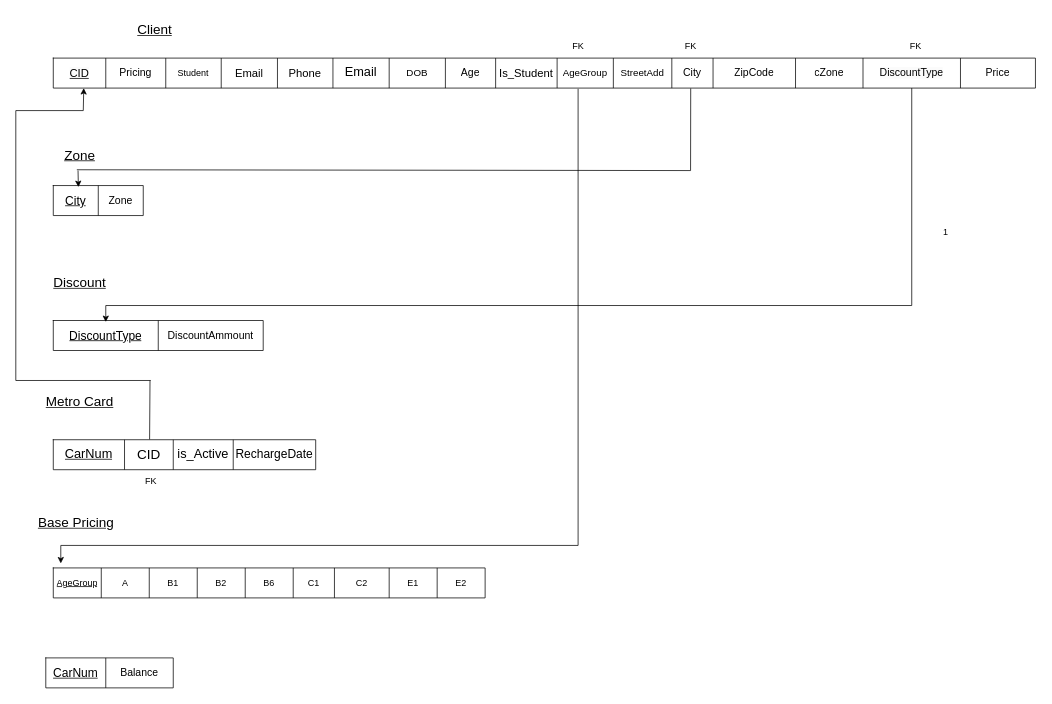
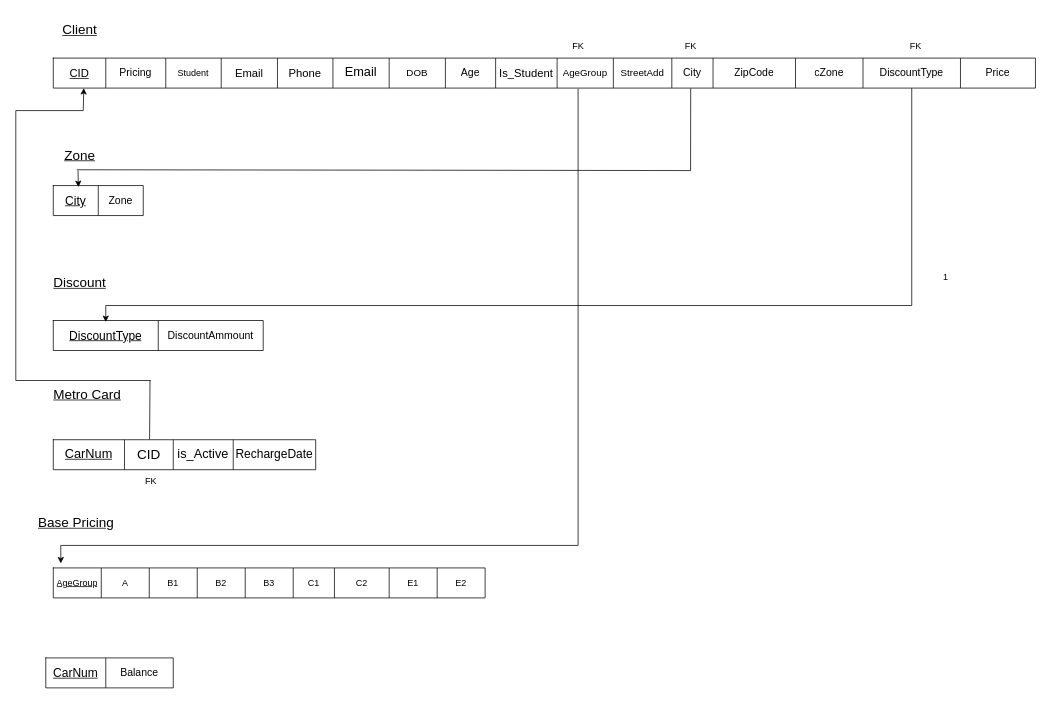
- <mxCell id="20" value="&lt;font style=&quot;font-size: 18px;&quot;&gt;&lt;u&gt;Client&lt;/u&gt;&lt;/font&gt;" style="text;html=1;align=center;verticalAlign=middle;resizable=0;points=[];autosize=1;strokeColor=none;fillColor=none;" vertex="1" parent="1"><mxGeometry x="170" y="20" width="70" height="40" as="geometry" /></mxCell>
+ <mxCell id="20" value="&lt;font style=&quot;font-size: 18px;&quot;&gt;&lt;u&gt;Client&lt;/u&gt;&lt;/font&gt;" style="text;html=1;align=center;verticalAlign=middle;resizable=0;points=[];autosize=1;strokeColor=none;fillColor=none;" vertex="1" parent="1"><mxGeometry x="70" y="20" width="70" height="40" as="geometry" /></mxCell>
- <mxCell id="54" value="1" style="text;html=1;align=center;verticalAlign=middle;resizable=0;points=[];autosize=1;strokeColor=none;fillColor=none;" vertex="1" parent="1"><mxGeometry x="1245" y="295" width="30" height="30" as="geometry" /></mxCell>
+ <mxCell id="54" value="1" style="text;html=1;align=center;verticalAlign=middle;resizable=0;points=[];autosize=1;strokeColor=none;fillColor=none;" vertex="1" parent="1"><mxGeometry x="1245" y="355" width="30" height="30" as="geometry" /></mxCell>
- <mxCell id="23" value="&lt;font style=&quot;font-size: 18px;&quot;&gt;&lt;u&gt;Metro Card&lt;/u&gt;&lt;/font&gt;" style="text;html=1;align=center;verticalAlign=middle;resizable=0;points=[];autosize=1;strokeColor=none;fillColor=none;" vertex="1" parent="1"><mxGeometry x="50" y="516" width="110" height="40" as="geometry" /></mxCell>
+ <mxCell id="23" value="&lt;font style=&quot;font-size: 18px;&quot;&gt;&lt;u&gt;Metro Card&lt;/u&gt;&lt;/font&gt;" style="text;html=1;align=center;verticalAlign=middle;resizable=0;points=[];autosize=1;strokeColor=none;fillColor=none;" vertex="1" parent="1"><mxGeometry x="60" y="506" width="110" height="40" as="geometry" /></mxCell>
- <mxCell id="66" value="B6" style="shape=partialRectangle;html=1;whiteSpace=wrap;connectable=0;strokeColor=inherit;overflow=hidden;fillColor=none;top=0;left=0;bottom=0;right=0;pointerEvents=1;" vertex="1" parent="61"><mxGeometry x="256" width="64" height="40" as="geometry"><mxRectangle width="64" height="40" as="alternateBounds" /></mxGeometry></mxCell>
+ <mxCell id="66" value="B3" style="shape=partialRectangle;html=1;whiteSpace=wrap;connectable=0;strokeColor=inherit;overflow=hidden;fillColor=none;top=0;left=0;bottom=0;right=0;pointerEvents=1;" vertex="1" parent="61"><mxGeometry x="256" width="64" height="40" as="geometry"><mxRectangle width="64" height="40" as="alternateBounds" /></mxGeometry></mxCell>
